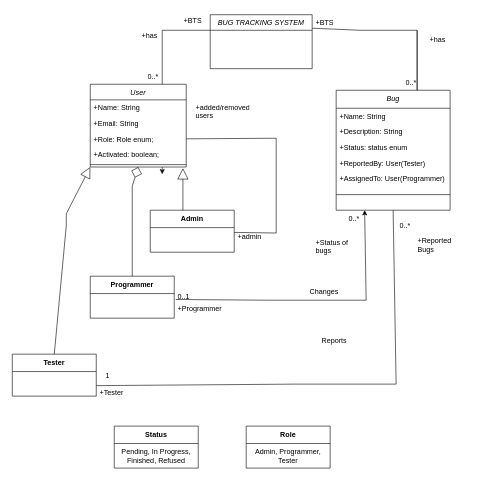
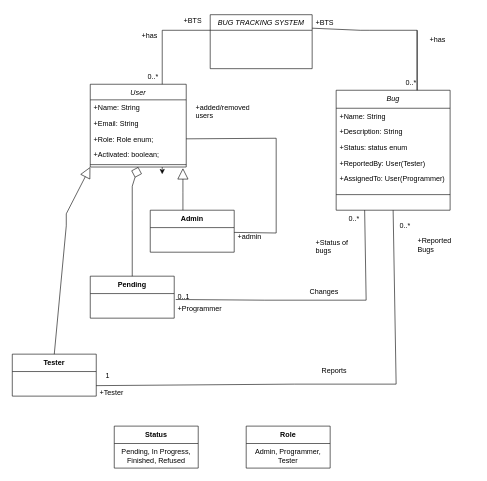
- <mxCell id="33" value="" style="endArrow=classic;html=1;rounded=0;exitX=0.029;exitY=-0.044;exitDx=0;exitDy=0;exitPerimeter=0;entryX=0.25;entryY=1;entryDx=0;entryDy=0;" parent="1" source="30" target="14" edge="1"><mxGeometry width="50" height="50" relative="1" as="geometry"><mxPoint x="420" y="390" as="sourcePoint" /><mxPoint x="470" y="340" as="targetPoint" /><Array as="points"><mxPoint x="440" y="500" /><mxPoint x="610" y="500" /></Array></mxGeometry></mxCell>
+ <mxCell id="33" value="" style="endArrow=none;html=1;rounded=0;exitX=0.029;exitY=-0.044;exitDx=0;exitDy=0;exitPerimeter=0;entryX=0.25;entryY=1;entryDx=0;entryDy=0;" parent="1" source="30" target="14" edge="1"><mxGeometry width="50" height="50" relative="1" as="geometry"><mxPoint x="420" y="390" as="sourcePoint" /><mxPoint x="470" y="340" as="targetPoint" /><Array as="points"><mxPoint x="440" y="500" /><mxPoint x="610" y="500" /></Array></mxGeometry></mxCell>
- <mxCell id="12" value="Programmer" style="swimlane;fontStyle=1;align=center;verticalAlign=middle;childLayout=stackLayout;horizontal=1;startSize=29;horizontalStack=0;resizeParent=1;resizeParentMax=0;resizeLast=0;collapsible=0;marginBottom=0;html=1;whiteSpace=wrap;" parent="1" vertex="1"><mxGeometry x="150" y="460" width="140" height="70" as="geometry" /></mxCell>
+ <mxCell id="12" value="Pending" style="swimlane;fontStyle=1;align=center;verticalAlign=middle;childLayout=stackLayout;horizontal=1;startSize=29;horizontalStack=0;resizeParent=1;resizeParentMax=0;resizeLast=0;collapsible=0;marginBottom=0;html=1;whiteSpace=wrap;" parent="1" vertex="1"><mxGeometry x="150" y="460" width="140" height="70" as="geometry" /></mxCell>
- <mxCell id="25" value="Reports" style="text;strokeColor=none;fillColor=none;align=left;verticalAlign=top;spacingLeft=4;spacingRight=4;overflow=hidden;rotatable=0;points=[[0,0.5],[1,0.5]];portConstraint=eastwest;whiteSpace=wrap;html=1;" parent="1" vertex="1"><mxGeometry x="530" y="554" width="80" height="26" as="geometry" /></mxCell>
+ <mxCell id="25" value="Reports" style="text;strokeColor=none;fillColor=none;align=left;verticalAlign=top;spacingLeft=4;spacingRight=4;overflow=hidden;rotatable=0;points=[[0,0.5],[1,0.5]];portConstraint=eastwest;whiteSpace=wrap;html=1;" parent="1" vertex="1"><mxGeometry x="530" y="604" width="80" height="26" as="geometry" /></mxCell>
